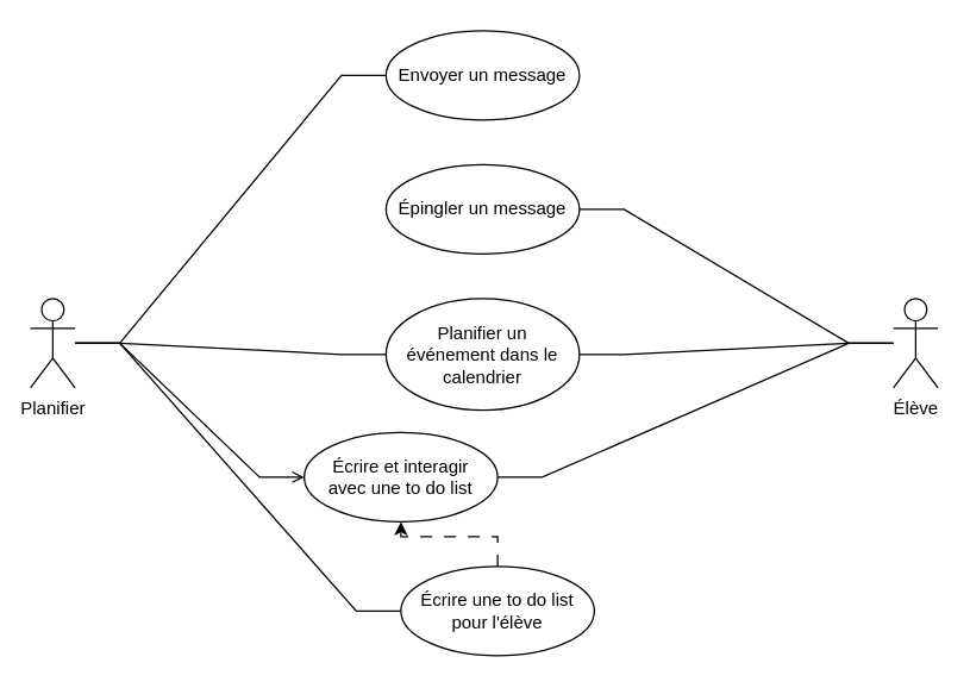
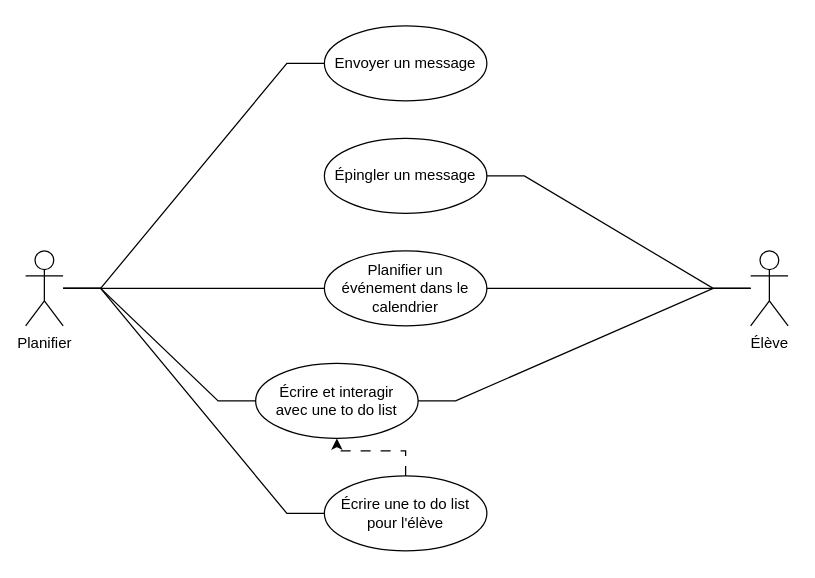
- <mxCell id="5" value="Planifier un événement dans le calendrier" style="ellipse;whiteSpace=wrap;html=1;spacingTop=0;spacingLeft=4;spacingRight=4;" vertex="1" parent="1"><mxGeometry x="259" y="200" width="130" height="75" as="geometry" /></mxCell>
+ <mxCell id="5" value="Planifier un événement dans le calendrier" style="ellipse;whiteSpace=wrap;html=1;spacingTop=0;spacingLeft=4;spacingRight=4;" vertex="1" parent="1"><mxGeometry x="259" y="200" width="130" height="60" as="geometry" /></mxCell>
- <mxCell id="11" value="" style="endArrow=open;html=1;rounded=0;edgeStyle=entityRelationEdgeStyle;" edge="1" parent="1" source="2" target="6"><mxGeometry width="50" height="50" relative="1" as="geometry"><mxPoint x="30" y="278" as="sourcePoint" /><mxPoint x="271" y="248" as="targetPoint" /></mxGeometry></mxCell>
+ <mxCell id="11" value="" style="endArrow=none;html=1;rounded=0;edgeStyle=entityRelationEdgeStyle;" edge="1" parent="1" source="2" target="6"><mxGeometry width="50" height="50" relative="1" as="geometry"><mxPoint x="30" y="278" as="sourcePoint" /><mxPoint x="271" y="248" as="targetPoint" /></mxGeometry></mxCell>
- <mxCell id="8" value="&lt;div&gt;Écrire une to do list pour l'élève&lt;/div&gt;" style="ellipse;whiteSpace=wrap;html=1;spacingTop=0;spacingLeft=4;spacingRight=4;" vertex="1" parent="1"><mxGeometry x="269" y="380" width="130" height="60" as="geometry" /></mxCell>
+ <mxCell id="8" value="&lt;div&gt;Écrire une to do list pour l'élève&lt;/div&gt;" style="ellipse;whiteSpace=wrap;html=1;spacingTop=0;spacingLeft=4;spacingRight=4;" vertex="1" parent="1"><mxGeometry x="259" y="380" width="130" height="60" as="geometry" /></mxCell>
